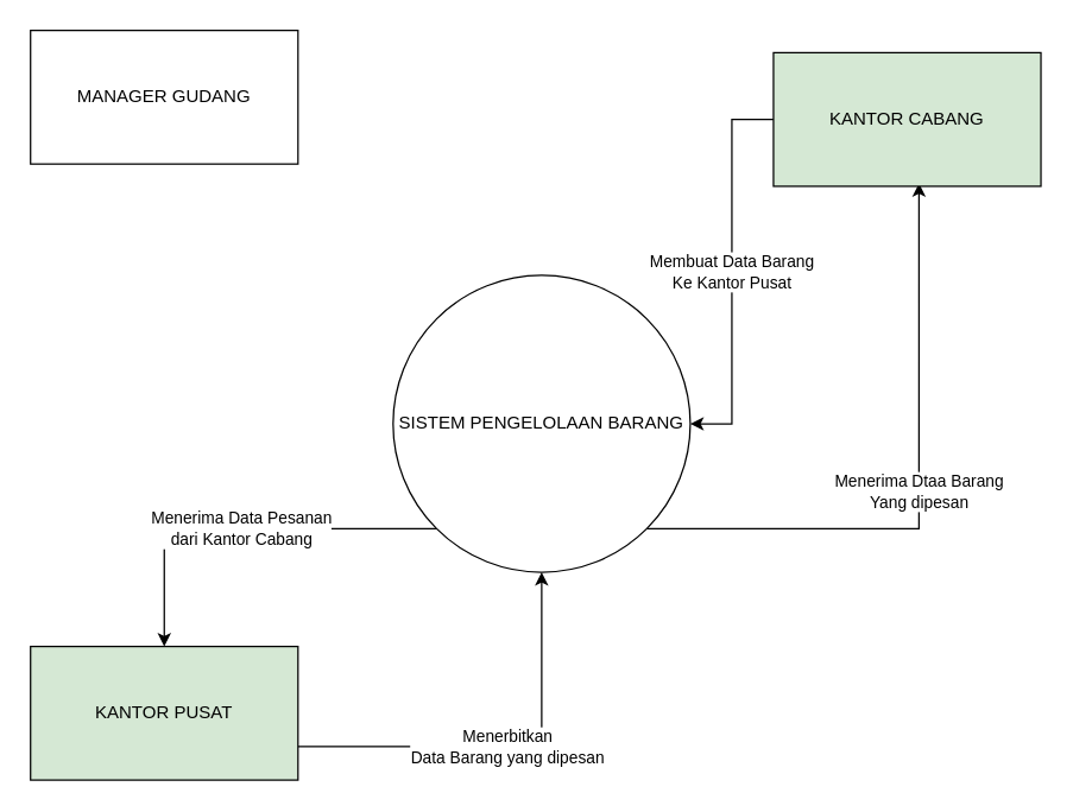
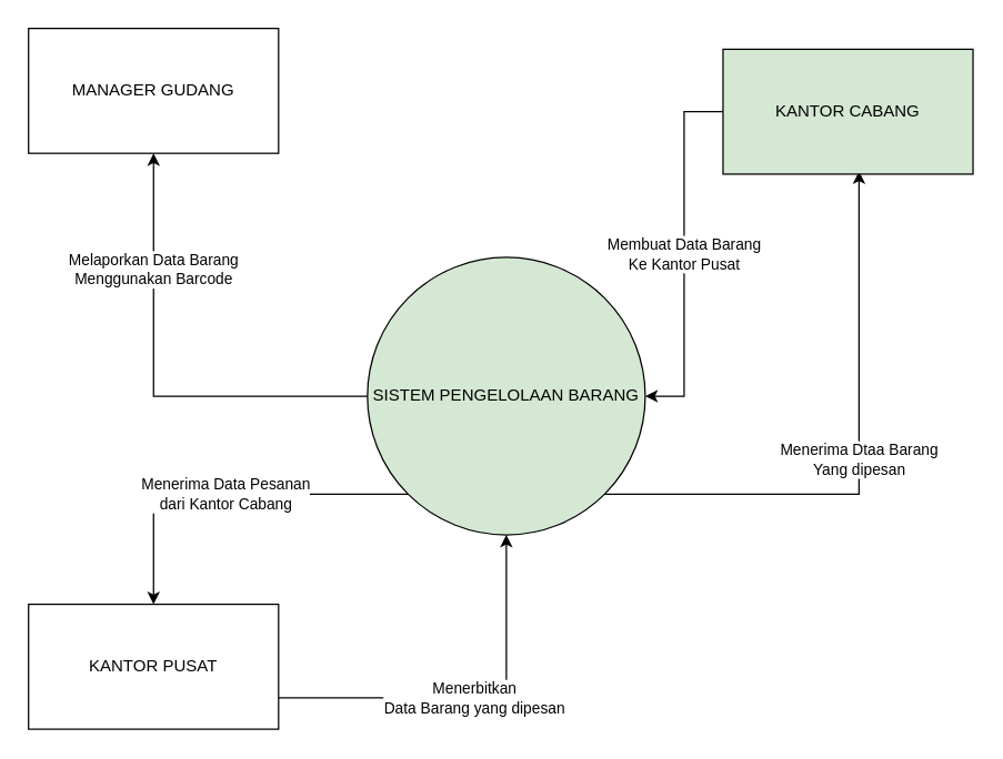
+ <mxCell id="2" value="&lt;div&gt;Melaporkan Data Barang &lt;br&gt;&lt;/div&gt;&lt;div&gt;Menggunakan Barcode &lt;/div&gt;" style="edgeStyle=orthogonalEdgeStyle;rounded=0;orthogonalLoop=1;jettySize=auto;html=1;entryX=0.5;entryY=1;entryDx=0;entryDy=0;" edge="1" parent="1" source="5" target="6"><mxGeometry x="0.49" relative="1" as="geometry"><mxPoint as="offset" /></mxGeometry></mxCell>
- <mxCell id="5" value="SISTEM PENGELOLAAN BARANG" style="ellipse;whiteSpace=wrap;html=1;aspect=fixed;" vertex="1" parent="1"><mxGeometry x="264" y="185" width="200" height="200" as="geometry" /></mxCell>
+ <mxCell id="5" value="SISTEM PENGELOLAAN BARANG" style="ellipse;whiteSpace=wrap;html=1;aspect=fixed;fillColor=#d5e8d4;" vertex="1" parent="1"><mxGeometry x="264" y="185" width="200" height="200" as="geometry" /></mxCell>
- <mxCell id="10" value="KANTOR PUSAT" style="rounded=0;whiteSpace=wrap;html=1;fillColor=#d5e8d4;" vertex="1" parent="1"><mxGeometry x="20" y="435" width="180" height="90" as="geometry" /></mxCell>
+ <mxCell id="10" value="KANTOR PUSAT" style="rounded=0;whiteSpace=wrap;html=1;" vertex="1" parent="1"><mxGeometry x="20" y="435" width="180" height="90" as="geometry" /></mxCell>
